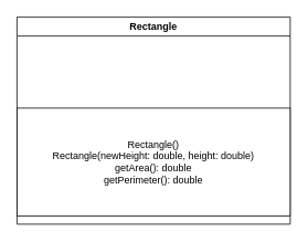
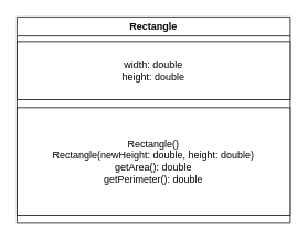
+ <mxCell id="3" value="width: double&lt;br&gt;height: double" style="whiteSpace=wrap;html=1;" vertex="1" parent="2"><mxGeometry y="30" width="330" height="70" as="geometry" /></mxCell>
